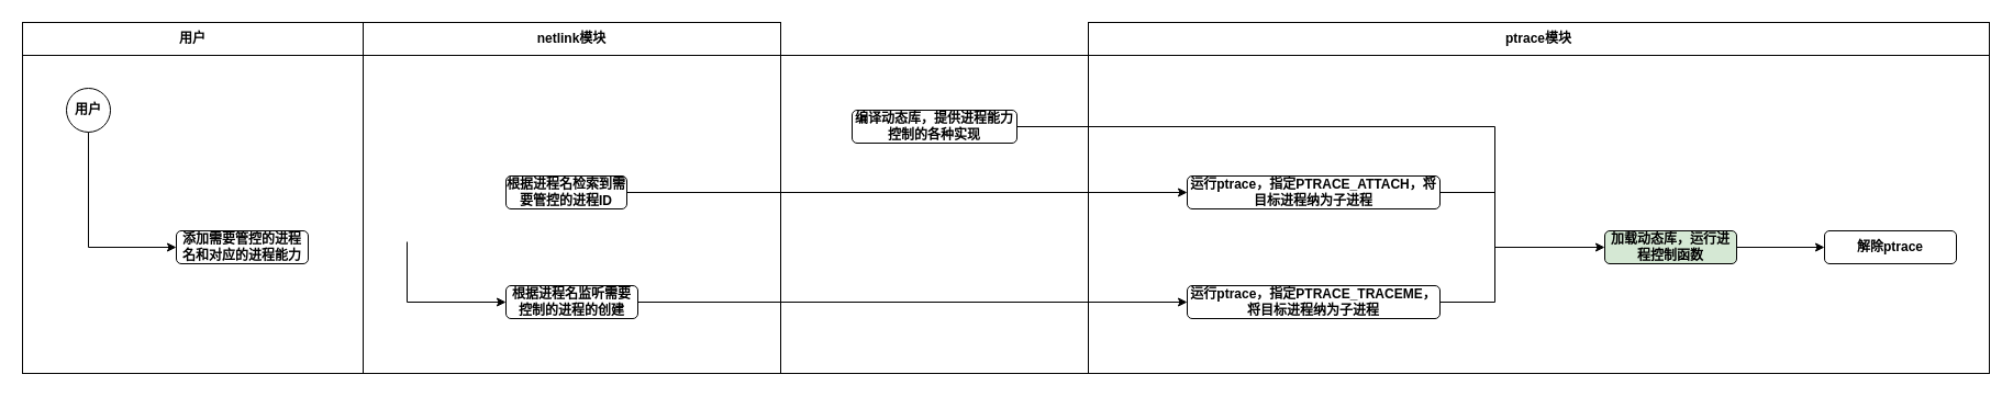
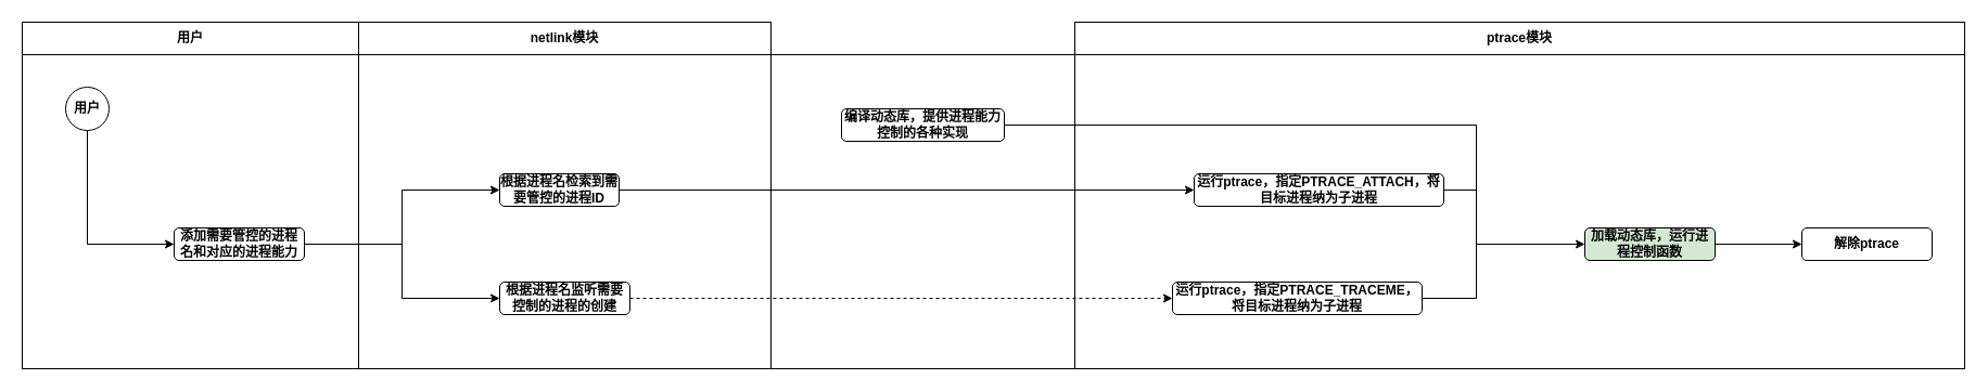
+ <mxCell id="24" value="" style="endArrow=classic;html=1;exitX=1;exitY=0.5;exitDx=0;exitDy=0;entryX=0;entryY=0.5;entryDx=0;entryDy=0;rounded=0;" edge="1" parent="1" source="7" target="12"><mxGeometry width="50" height="50" relative="1" as="geometry"><mxPoint x="340" y="270" as="sourcePoint" /><mxPoint x="390" y="220" as="targetPoint" /><Array as="points"><mxPoint x="370" y="225" /><mxPoint x="370" y="175" /></Array></mxGeometry></mxCell>
- <mxCell id="14" value="运行ptrace，指定PTRACE_ATTACH，将目标进程纳为子进程" style="rounded=1;whiteSpace=wrap;html=1;fontStyle=1" vertex="1" parent="1"><mxGeometry x="1080" y="160" width="230" height="30" as="geometry" /></mxCell>
+ <mxCell id="14" value="运行ptrace，指定PTRACE_ATTACH，将目标进程纳为子进程" style="rounded=1;whiteSpace=wrap;html=1;fontStyle=1" vertex="1" parent="1"><mxGeometry x="1100" y="160" width="230" height="30" as="geometry" /></mxCell>
- <mxCell id="19" value="" style="endArrow=classic;html=1;exitX=1;exitY=0.5;exitDx=0;exitDy=0;entryX=0;entryY=0.5;entryDx=0;entryDy=0;" edge="1" parent="1" source="13" target="15"><mxGeometry width="50" height="50" relative="1" as="geometry"><mxPoint x="760" y="410" as="sourcePoint" /><mxPoint x="810" y="360" as="targetPoint" /></mxGeometry></mxCell>
+ <mxCell id="19" value="" style="endArrow=classic;html=1;exitX=1;exitY=0.5;exitDx=0;exitDy=0;entryX=0;entryY=0.5;entryDx=0;entryDy=0;dashed=1;" edge="1" parent="1" source="13" target="15"><mxGeometry width="50" height="50" relative="1" as="geometry"><mxPoint x="760" y="410" as="sourcePoint" /><mxPoint x="810" y="360" as="targetPoint" /></mxGeometry></mxCell>
